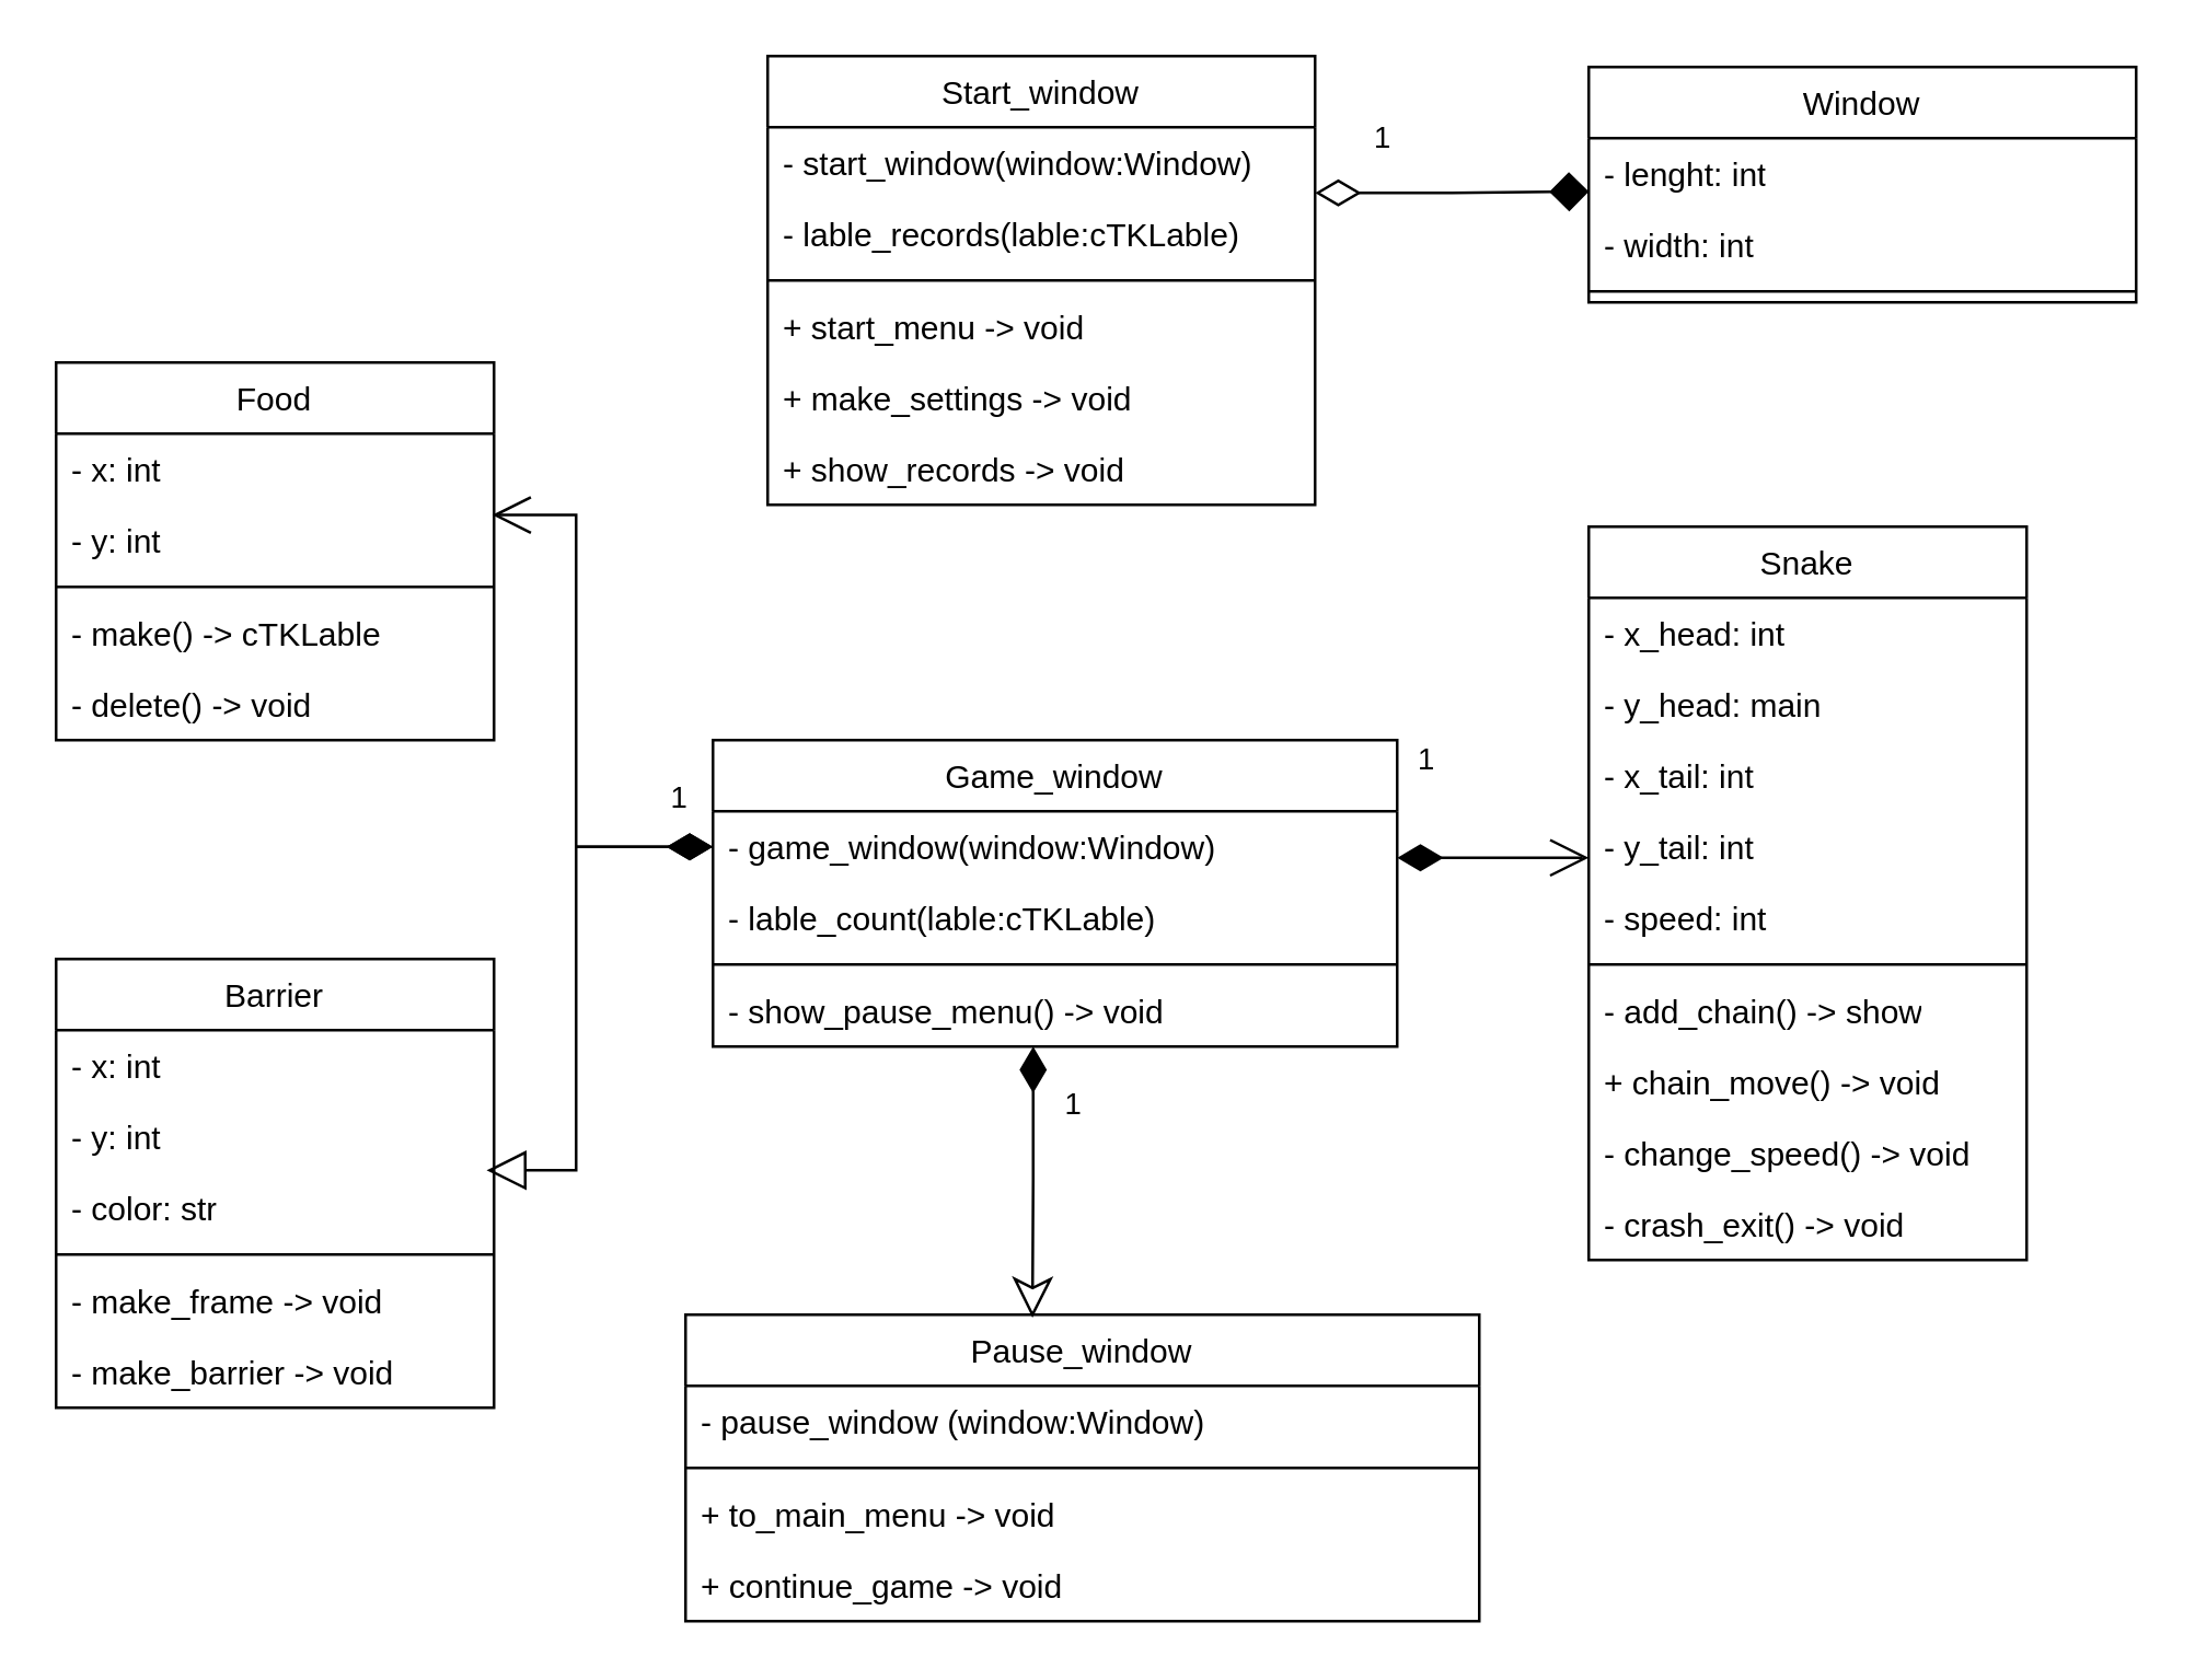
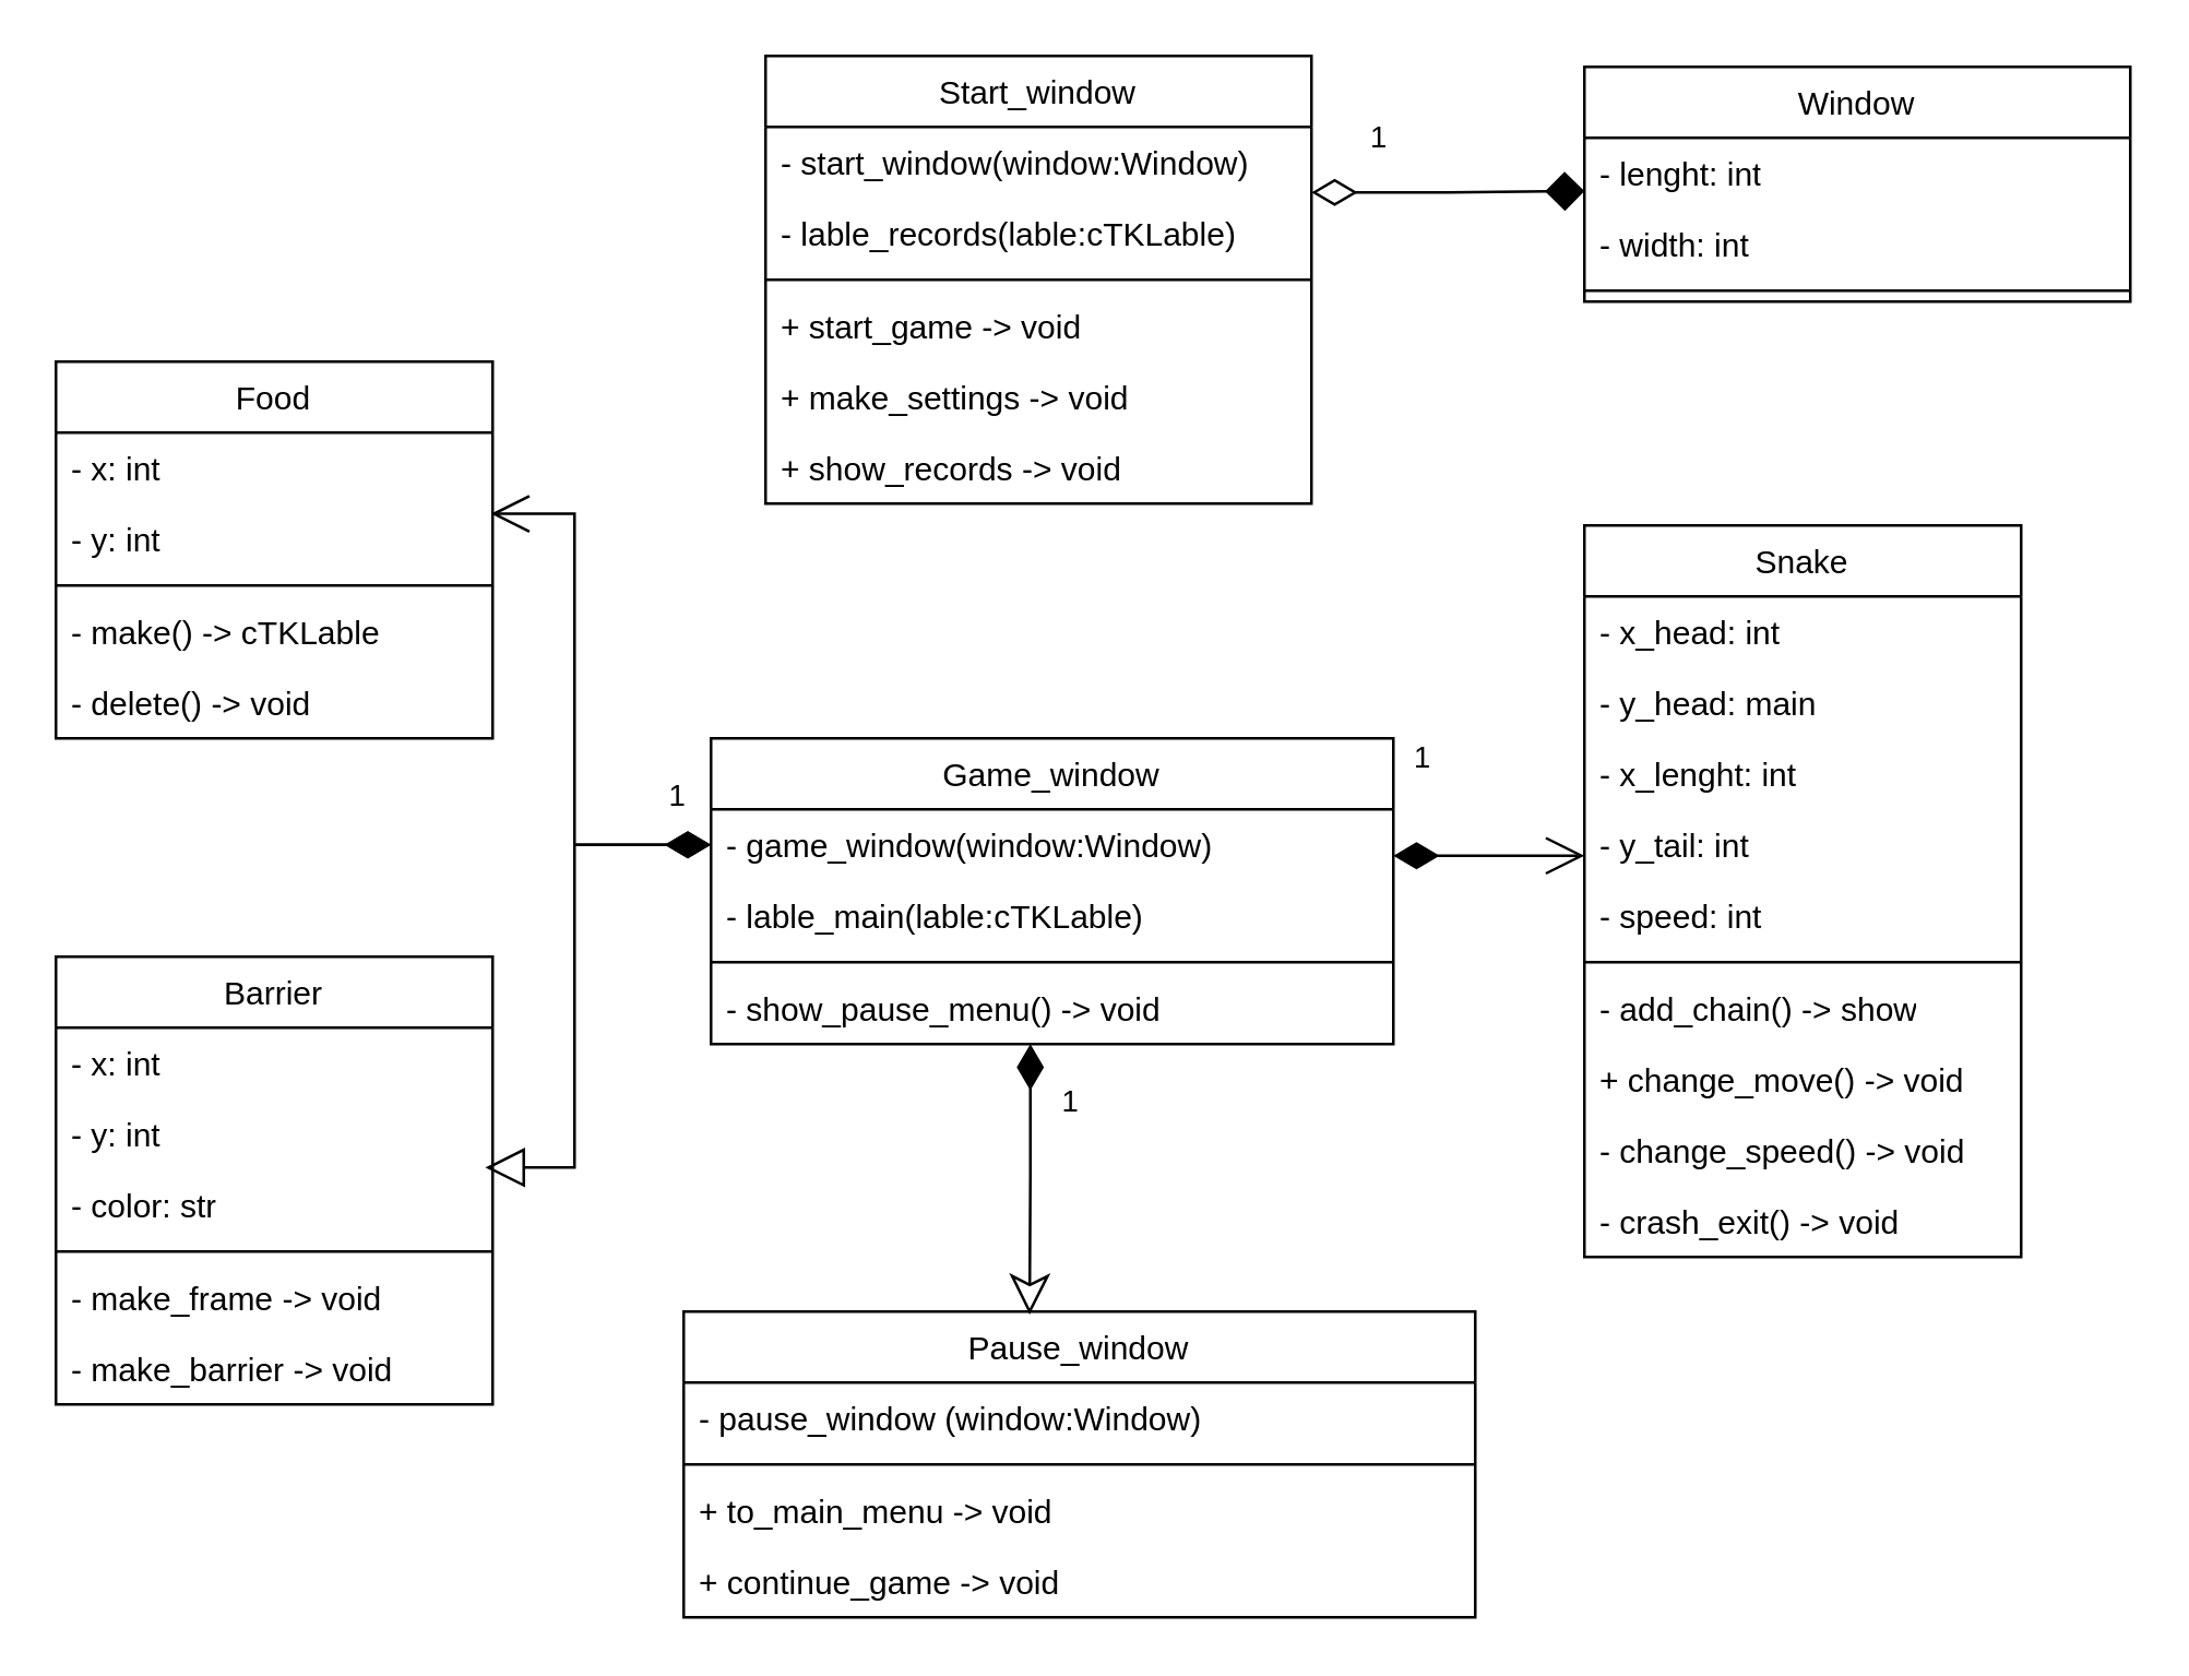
- <mxCell id="12" value="+ start_menu -&amp;gt; void" style="text;strokeColor=none;fillColor=none;align=left;verticalAlign=top;spacingLeft=4;spacingRight=4;overflow=hidden;rotatable=0;points=[[0,0.5],[1,0.5]];portConstraint=eastwest;whiteSpace=wrap;html=1;" parent="8" vertex="1"><mxGeometry y="86" width="200" height="26" as="geometry" /></mxCell>
+ <mxCell id="12" value="+ start_game -&amp;gt; void" style="text;strokeColor=none;fillColor=none;align=left;verticalAlign=top;spacingLeft=4;spacingRight=4;overflow=hidden;rotatable=0;points=[[0,0.5],[1,0.5]];portConstraint=eastwest;whiteSpace=wrap;html=1;" parent="8" vertex="1"><mxGeometry y="86" width="200" height="26" as="geometry" /></mxCell>
- <mxCell id="18" value="- x_tail: int&amp;nbsp;" style="text;strokeColor=none;fillColor=none;align=left;verticalAlign=top;spacingLeft=4;spacingRight=4;overflow=hidden;rotatable=0;points=[[0,0.5],[1,0.5]];portConstraint=eastwest;whiteSpace=wrap;html=1;" vertex="1" parent="15"><mxGeometry y="78" width="160" height="26" as="geometry" /></mxCell>
+ <mxCell id="18" value="- x_lenght: int&amp;nbsp;" style="text;strokeColor=none;fillColor=none;align=left;verticalAlign=top;spacingLeft=4;spacingRight=4;overflow=hidden;rotatable=0;points=[[0,0.5],[1,0.5]];portConstraint=eastwest;whiteSpace=wrap;html=1;" vertex="1" parent="15"><mxGeometry y="78" width="160" height="26" as="geometry" /></mxCell>
- <mxCell id="5" value="- lable_count(lable:cTKLable)" style="text;strokeColor=none;fillColor=none;align=left;verticalAlign=top;spacingLeft=4;spacingRight=4;overflow=hidden;rotatable=0;points=[[0,0.5],[1,0.5]];portConstraint=eastwest;whiteSpace=wrap;html=1;" vertex="1" parent="3"><mxGeometry y="52" width="250" height="26" as="geometry" /></mxCell>
+ <mxCell id="5" value="- lable_main(lable:cTKLable)" style="text;strokeColor=none;fillColor=none;align=left;verticalAlign=top;spacingLeft=4;spacingRight=4;overflow=hidden;rotatable=0;points=[[0,0.5],[1,0.5]];portConstraint=eastwest;whiteSpace=wrap;html=1;" vertex="1" parent="3"><mxGeometry y="52" width="250" height="26" as="geometry" /></mxCell>
- <mxCell id="23" value="+ chain_move() -&amp;gt; void" style="text;strokeColor=none;fillColor=none;align=left;verticalAlign=top;spacingLeft=4;spacingRight=4;overflow=hidden;rotatable=0;points=[[0,0.5],[1,0.5]];portConstraint=eastwest;whiteSpace=wrap;html=1;" parent="15" vertex="1"><mxGeometry y="190" width="160" height="26" as="geometry" /></mxCell>
+ <mxCell id="23" value="+ change_move() -&amp;gt; void" style="text;strokeColor=none;fillColor=none;align=left;verticalAlign=top;spacingLeft=4;spacingRight=4;overflow=hidden;rotatable=0;points=[[0,0.5],[1,0.5]];portConstraint=eastwest;whiteSpace=wrap;html=1;" parent="15" vertex="1"><mxGeometry y="190" width="160" height="26" as="geometry" /></mxCell>
